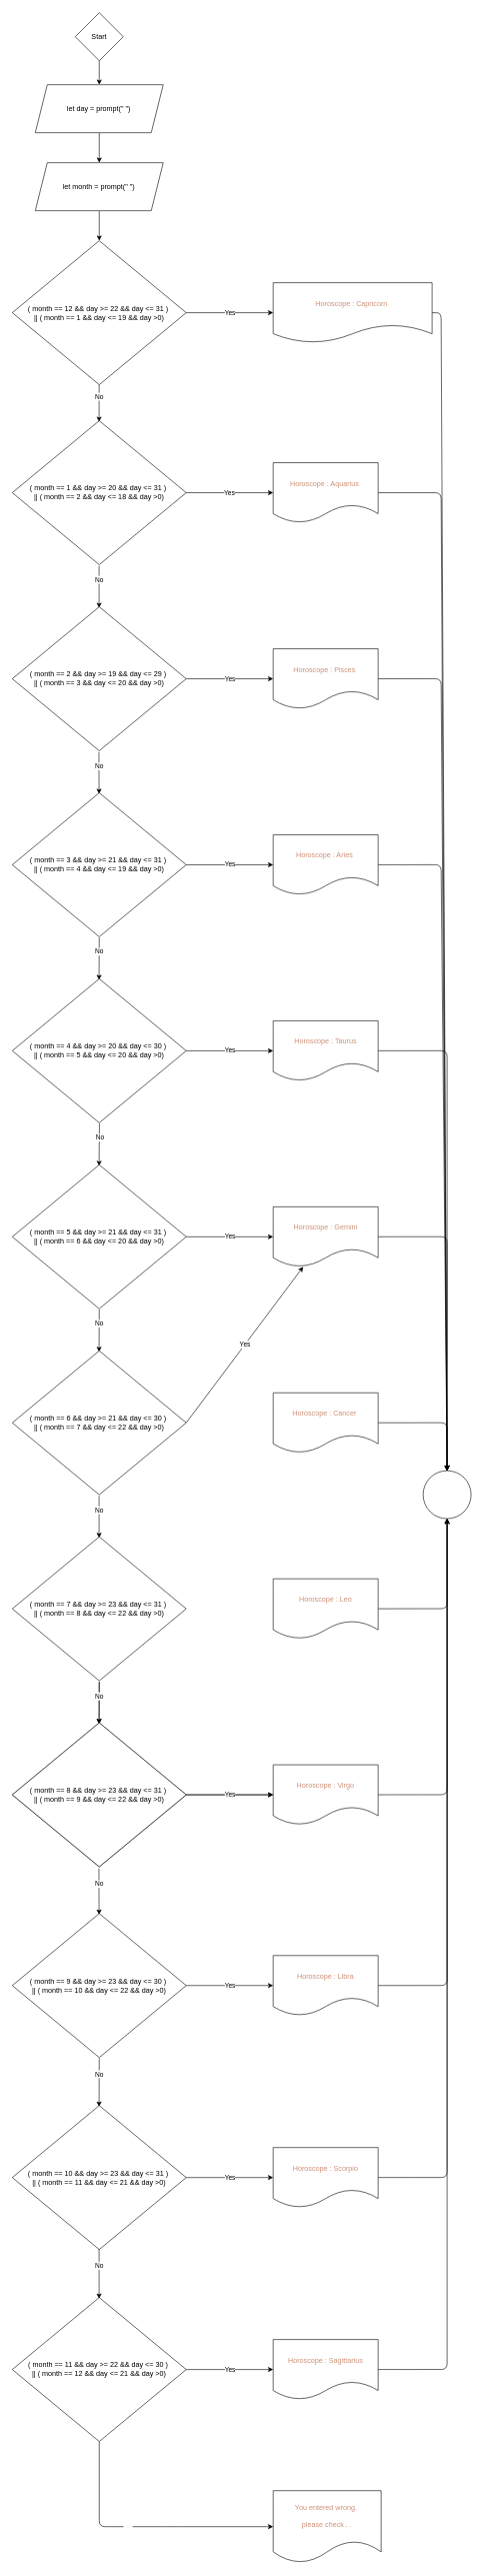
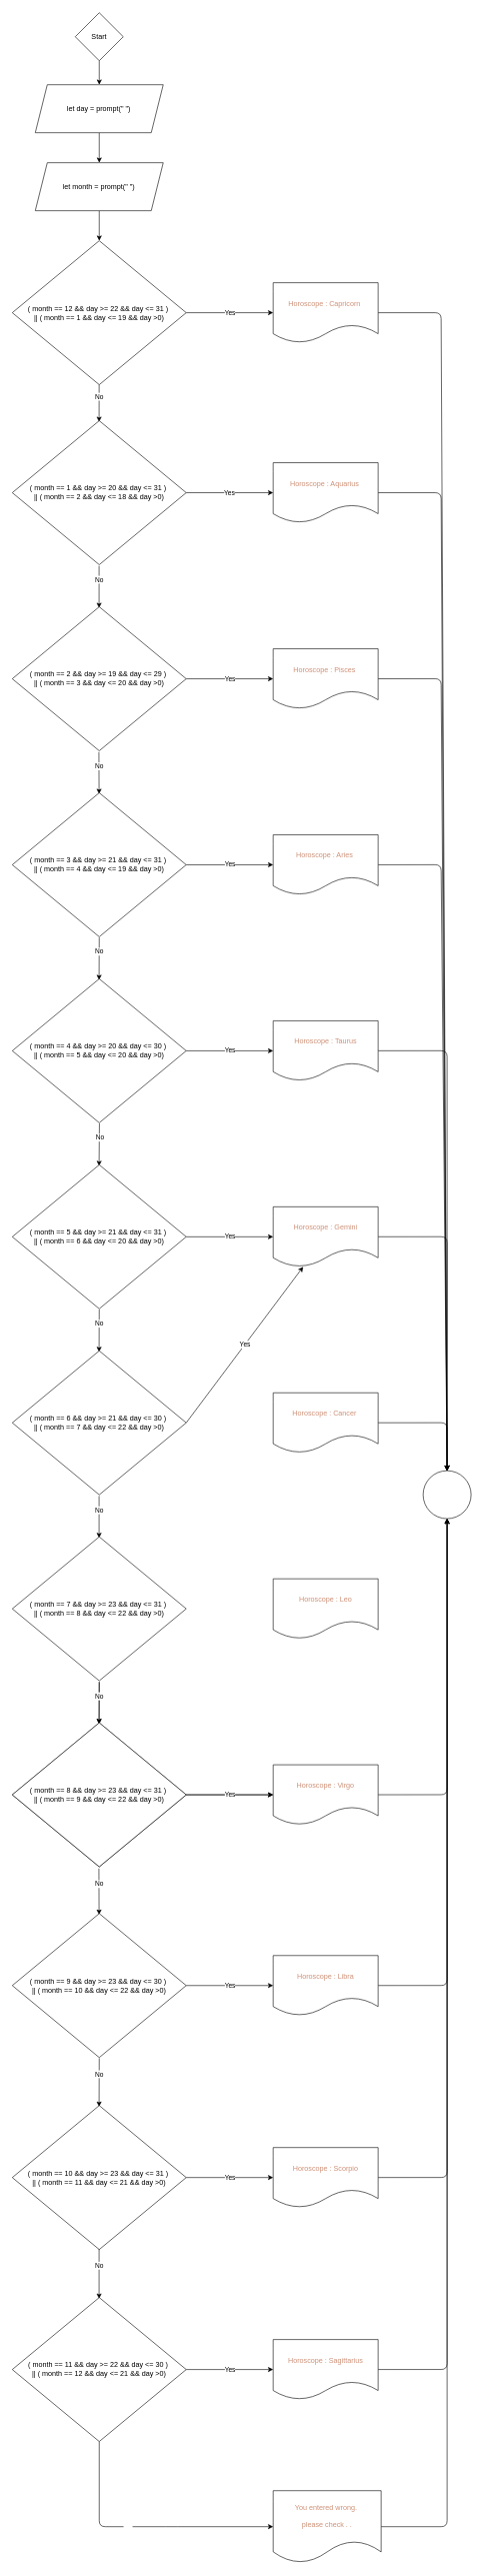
- <mxCell id="13" value="&lt;font color=&quot;#ce9178&quot;&gt;Horoscope : Capricorn&amp;nbsp;&lt;/font&gt;" style="shape=document;whiteSpace=wrap;html=1;boundedLbl=1;" vertex="1" parent="1"><mxGeometry x="455" y="470" width="265" height="100" as="geometry" /></mxCell>
+ <mxCell id="13" value="&lt;font color=&quot;#ce9178&quot;&gt;Horoscope : Capricorn&amp;nbsp;&lt;/font&gt;" style="shape=document;whiteSpace=wrap;html=1;boundedLbl=1;" vertex="1" parent="1"><mxGeometry x="455" y="470" width="175" height="100" as="geometry" /></mxCell>
- <mxCell id="51" style="edgeStyle=none;html=1;entryX=0.5;entryY=1;entryDx=0;entryDy=0;fontColor=#fff;" edge="1" parent="1" source="52" target="85"><mxGeometry relative="1" as="geometry"><Array as="points"><mxPoint x="745" y="2680" /></Array></mxGeometry></mxCell>
+ <mxCell id="83" style="edgeStyle=none;html=1;entryX=0.5;entryY=1;entryDx=0;entryDy=0;fontColor=#fff;" edge="1" parent="1" source="84" target="85"><mxGeometry relative="1" as="geometry"><Array as="points"><mxPoint x="745" y="4210" /></Array></mxGeometry></mxCell>
